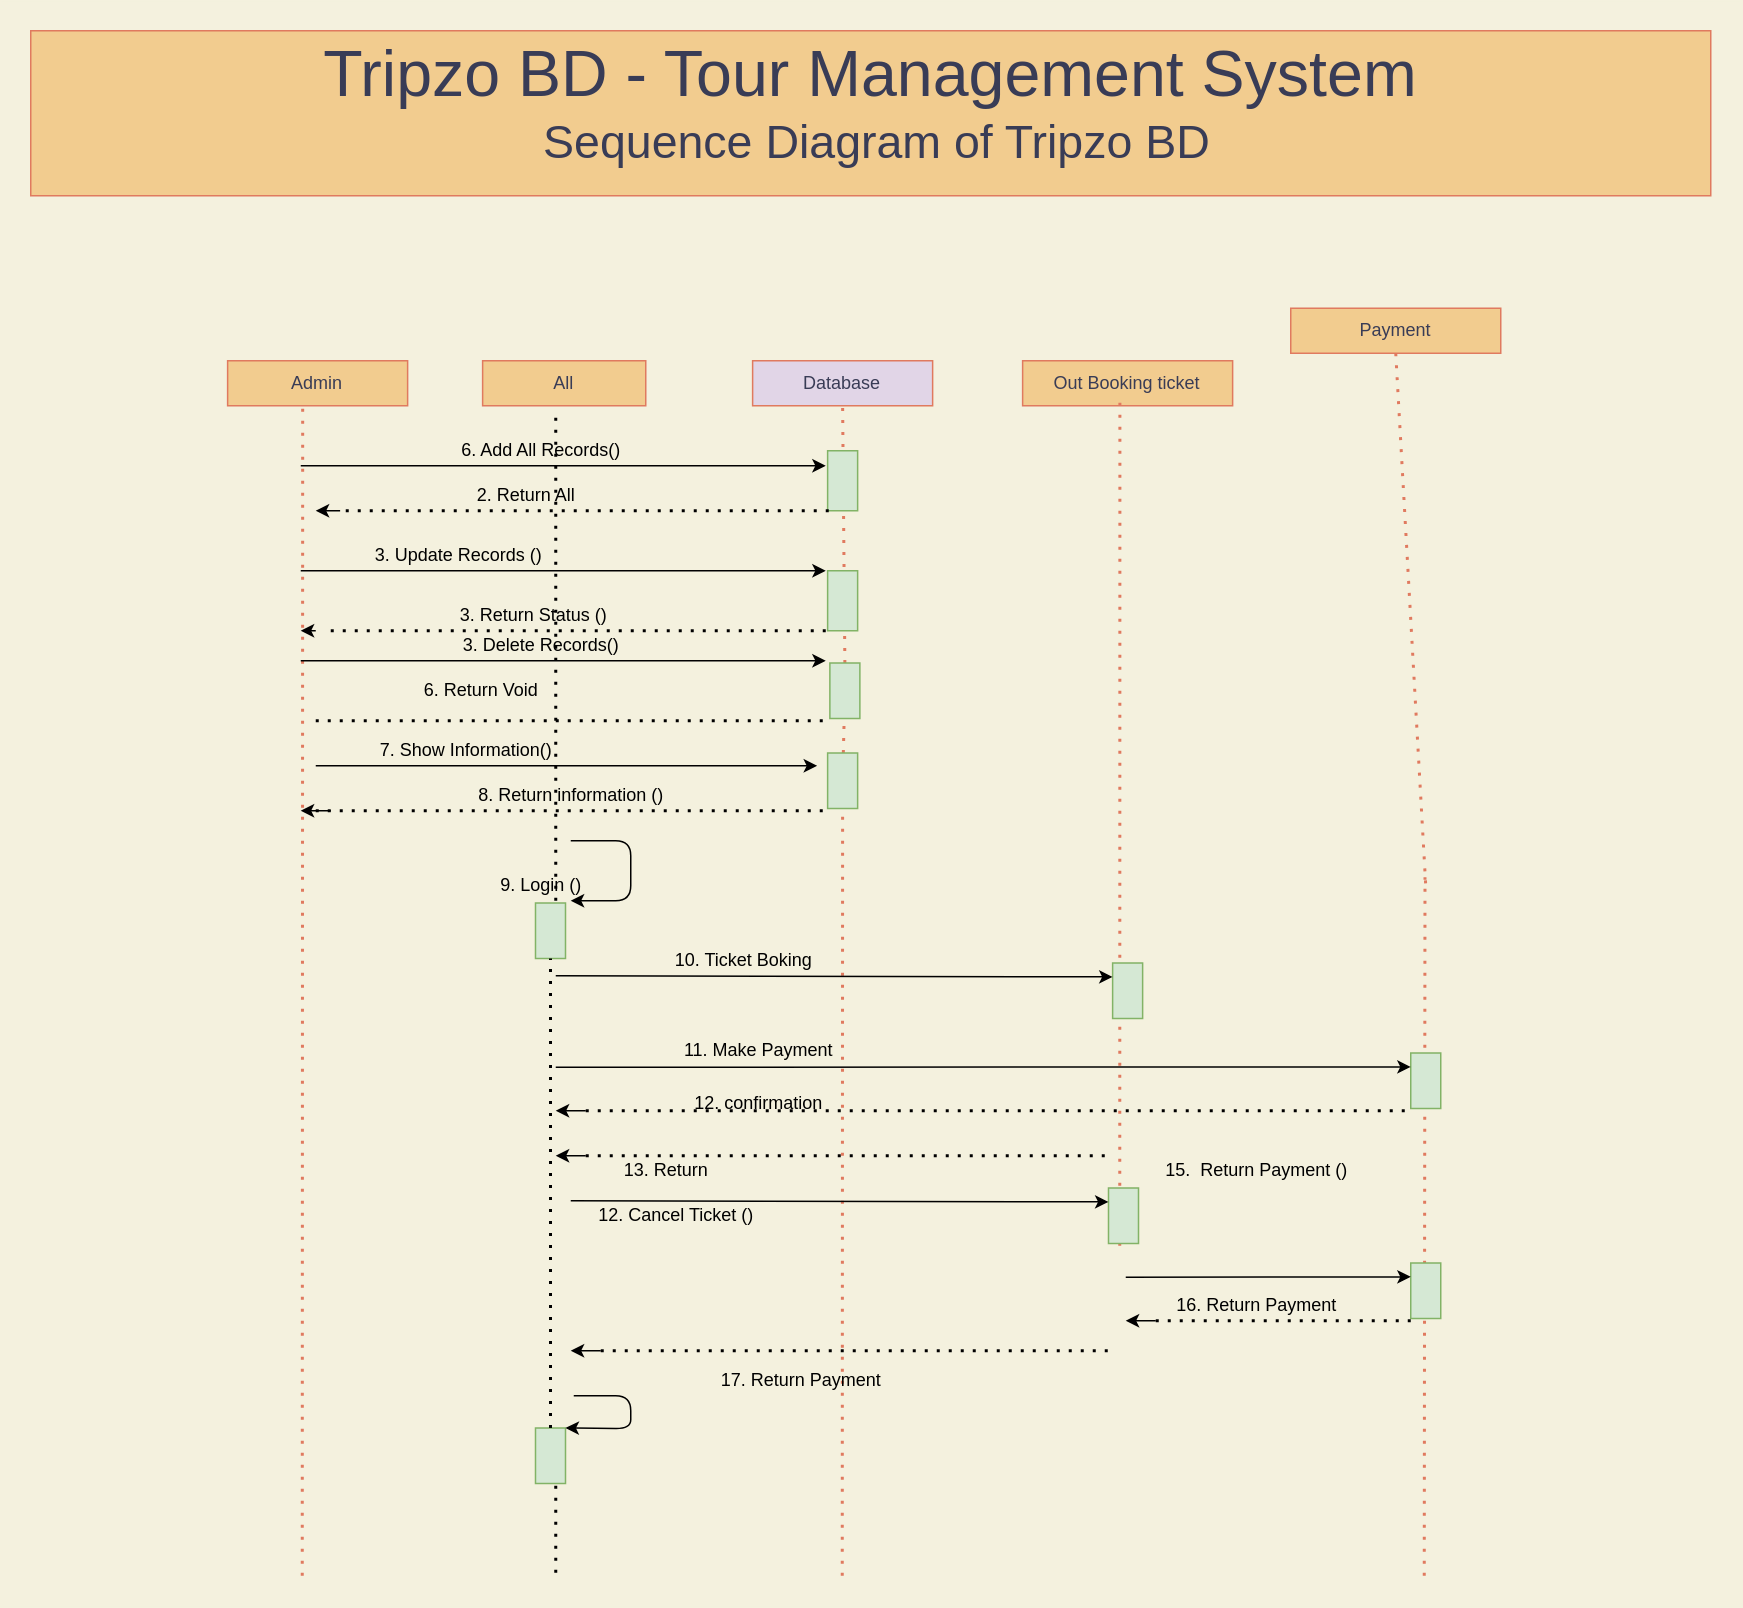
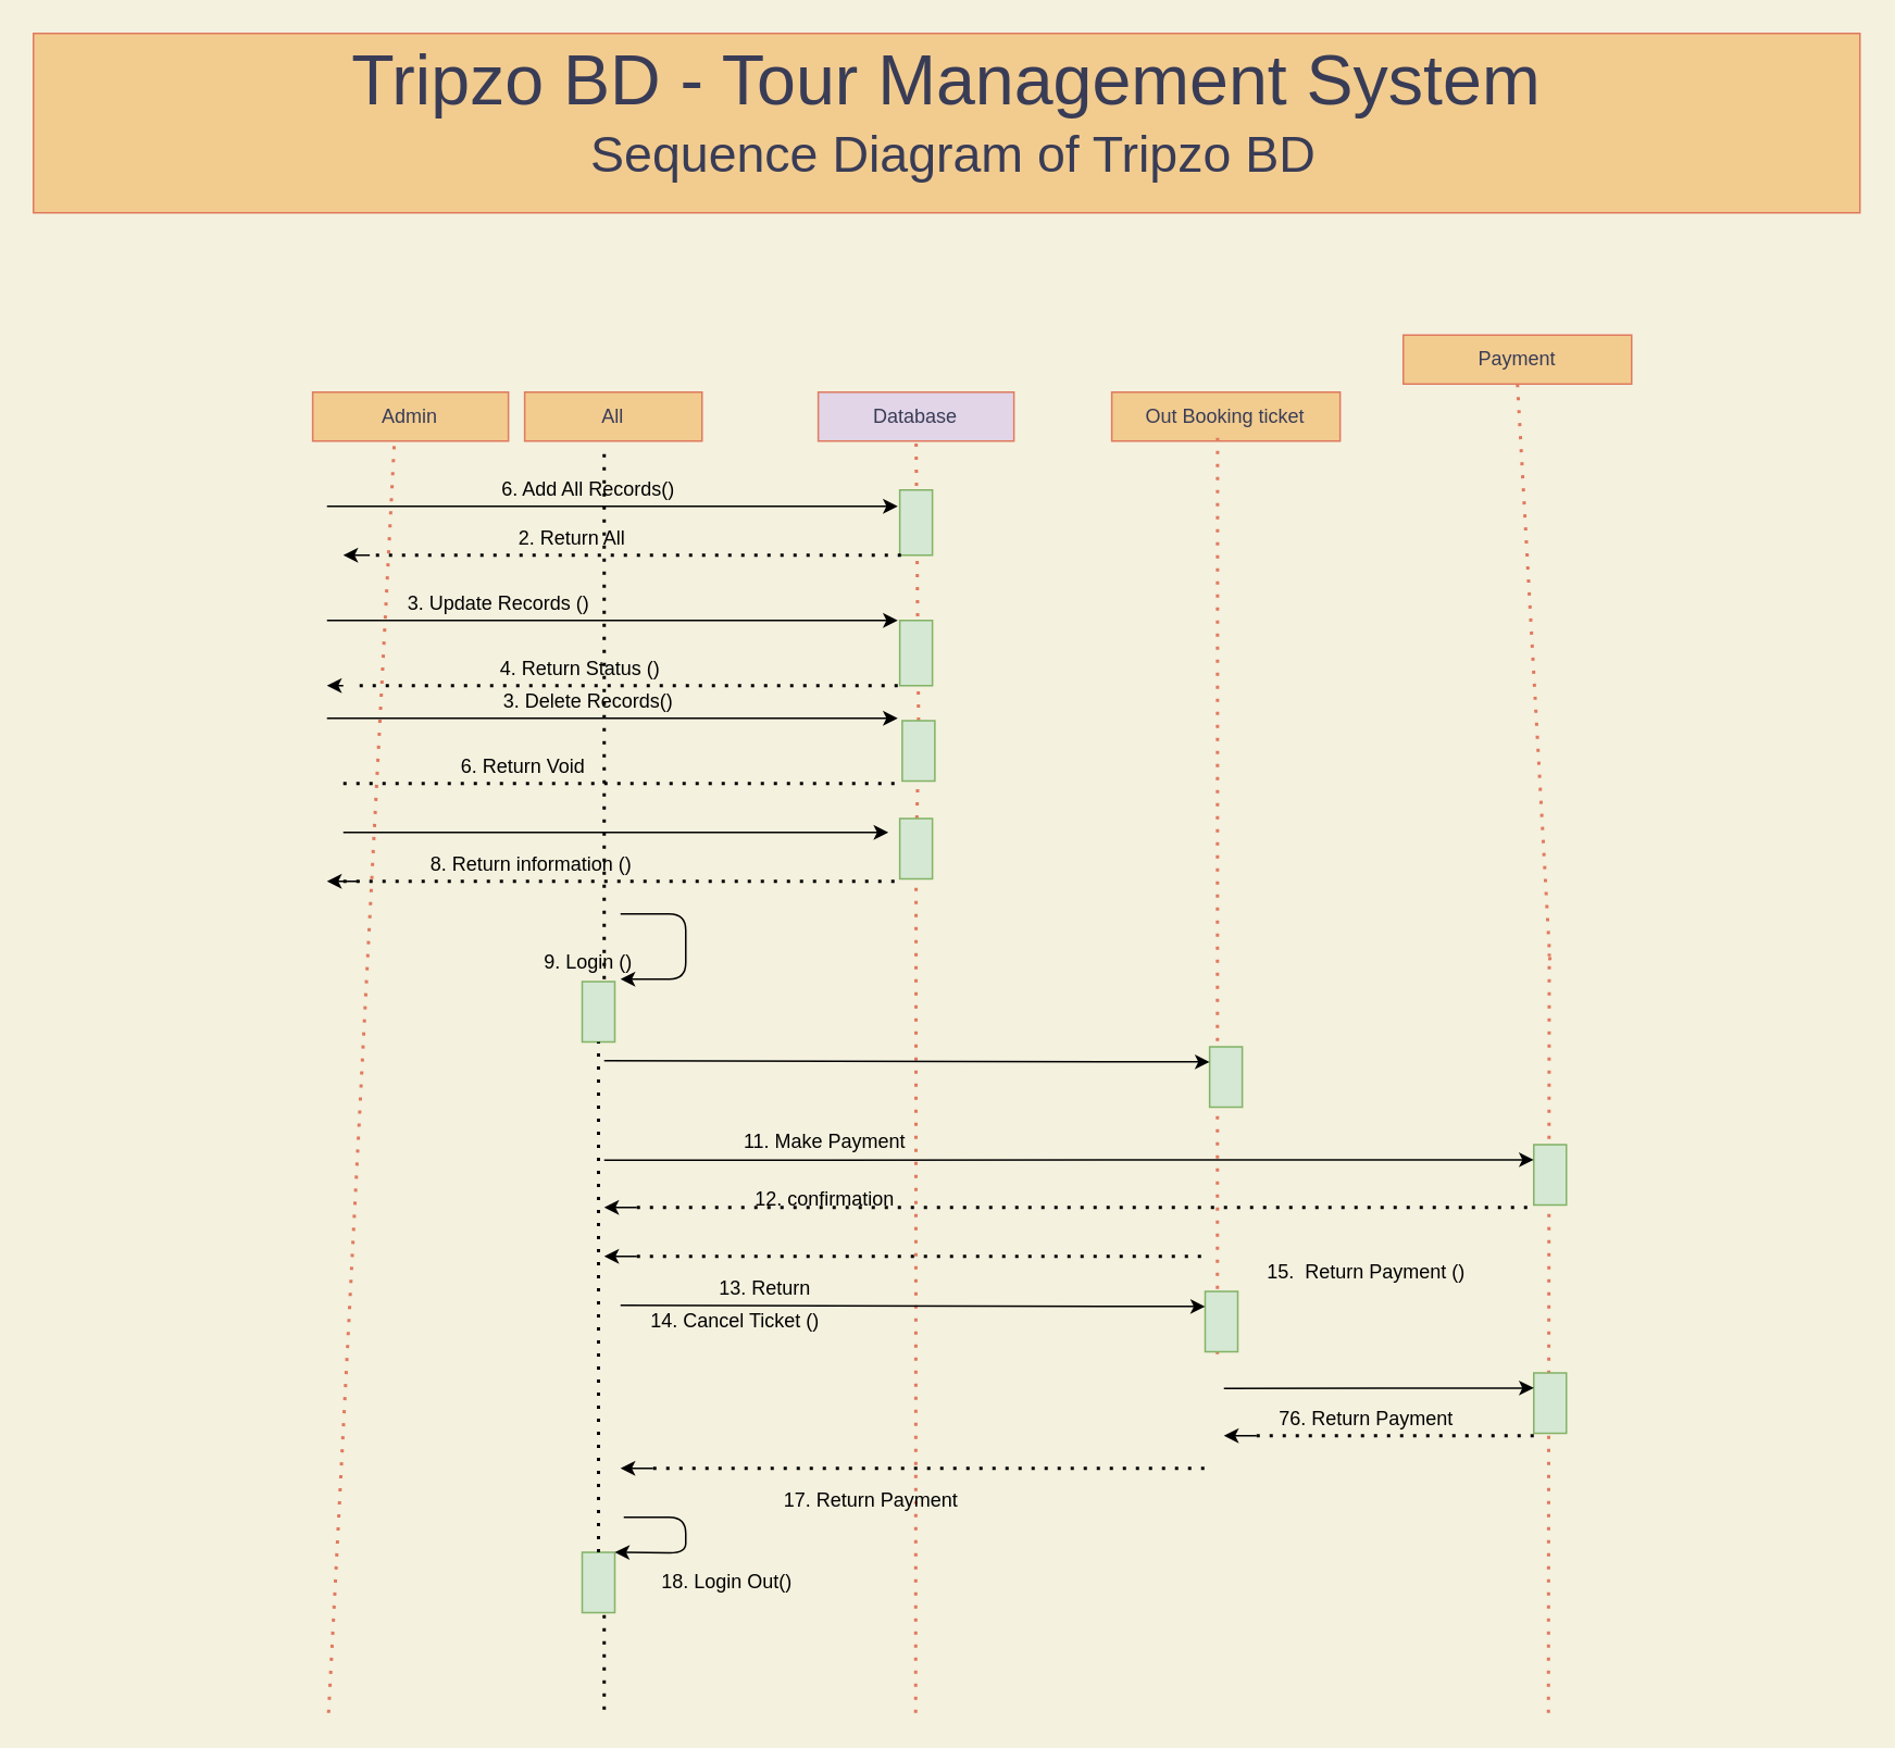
- <mxCell id="2" value="Admin" style="rounded=0;whiteSpace=wrap;html=1;sketch=0;fillColor=#F2CC8F;strokeColor=#E07A5F;fontColor=#393C56;" parent="1" vertex="1"><mxGeometry x="151.25" y="240" width="120" height="30" as="geometry" /></mxCell>
+ <mxCell id="2" value="Admin" style="rounded=0;whiteSpace=wrap;html=1;sketch=0;fillColor=#F2CC8F;strokeColor=#E07A5F;fontColor=#393C56;" parent="1" vertex="1"><mxGeometry x="191.25" y="240" width="120" height="30" as="geometry" /></mxCell>
- <mxCell id="67" value="3. Return Status ()" style="text;html=1;align=center;verticalAlign=middle;resizable=0;points=[];autosize=1;strokeColor=none;" vertex="1" parent="1"><mxGeometry x="300" y="400" width="110" height="20" as="geometry" /></mxCell>
+ <mxCell id="67" value="4. Return Status ()" style="text;html=1;align=center;verticalAlign=middle;resizable=0;points=[];autosize=1;strokeColor=none;" vertex="1" parent="1"><mxGeometry x="300" y="400" width="110" height="20" as="geometry" /></mxCell>
- <mxCell id="28" value="6. Return Void" style="text;html=1;align=center;verticalAlign=middle;resizable=0;points=[];autosize=1;strokeColor=none;" vertex="1" parent="1"><mxGeometry x="275" y="450" width="90" height="20" as="geometry" /></mxCell>
+ <mxCell id="28" value="6. Return Void" style="text;html=1;align=center;verticalAlign=middle;resizable=0;points=[];autosize=1;strokeColor=none;" vertex="1" parent="1"><mxGeometry x="275" y="460" width="90" height="20" as="geometry" /></mxCell>
- <mxCell id="32" value="7. Show Information()" style="text;html=1;align=center;verticalAlign=middle;resizable=0;points=[];autosize=1;strokeColor=none;" vertex="1" parent="1"><mxGeometry x="245" y="490" width="130" height="20" as="geometry" /></mxCell>
- <mxCell id="35" value="8. Return information ()" style="text;html=1;align=center;verticalAlign=middle;resizable=0;points=[];autosize=1;strokeColor=none;" vertex="1" parent="1"><mxGeometry x="310" y="520" width="140" height="20" as="geometry" /></mxCell>
+ <mxCell id="35" value="8. Return information ()" style="text;html=1;align=center;verticalAlign=middle;resizable=0;points=[];autosize=1;strokeColor=none;" vertex="1" parent="1"><mxGeometry x="255" y="520" width="140" height="20" as="geometry" /></mxCell>
- <mxCell id="41" value="10. Ticket Boking" style="text;html=1;align=center;verticalAlign=middle;resizable=0;points=[];autosize=1;strokeColor=none;" vertex="1" parent="1"><mxGeometry x="440" y="630" width="110" height="20" as="geometry" /></mxCell>
- <mxCell id="53" value="13. Return&amp;nbsp;" style="text;html=1;align=center;verticalAlign=middle;resizable=0;points=[];autosize=1;strokeColor=none;" vertex="1" parent="1"><mxGeometry x="410" y="770" width="70" height="20" as="geometry" /></mxCell>
+ <mxCell id="53" value="13. Return&amp;nbsp;" style="text;html=1;align=center;verticalAlign=middle;resizable=0;points=[];autosize=1;strokeColor=none;" vertex="1" parent="1"><mxGeometry x="435" y="780" width="70" height="20" as="geometry" /></mxCell>
- <mxCell id="54" value="12. Cancel Ticket ()" style="text;html=1;align=center;verticalAlign=middle;resizable=0;points=[];autosize=1;strokeColor=none;" vertex="1" parent="1"><mxGeometry x="390" y="800" width="120" height="20" as="geometry" /></mxCell>
+ <mxCell id="54" value="14. Cancel Ticket ()" style="text;html=1;align=center;verticalAlign=middle;resizable=0;points=[];autosize=1;strokeColor=none;" vertex="1" parent="1"><mxGeometry x="390" y="800" width="120" height="20" as="geometry" /></mxCell>
- <mxCell id="56" value="16. Return Payment" style="text;html=1;align=center;verticalAlign=middle;resizable=0;points=[];autosize=1;strokeColor=none;" vertex="1" parent="1"><mxGeometry x="777" y="860" width="120" height="20" as="geometry" /></mxCell>
+ <mxCell id="56" value="76. Return Payment" style="text;html=1;align=center;verticalAlign=middle;resizable=0;points=[];autosize=1;strokeColor=none;" vertex="1" parent="1"><mxGeometry x="777" y="860" width="120" height="20" as="geometry" /></mxCell>
+ <mxCell id="59" value="18. Login Out()" style="text;html=1;align=center;verticalAlign=middle;resizable=0;points=[];autosize=1;strokeColor=none;" vertex="1" parent="1"><mxGeometry x="395" y="960" width="100" height="20" as="geometry" /></mxCell>
